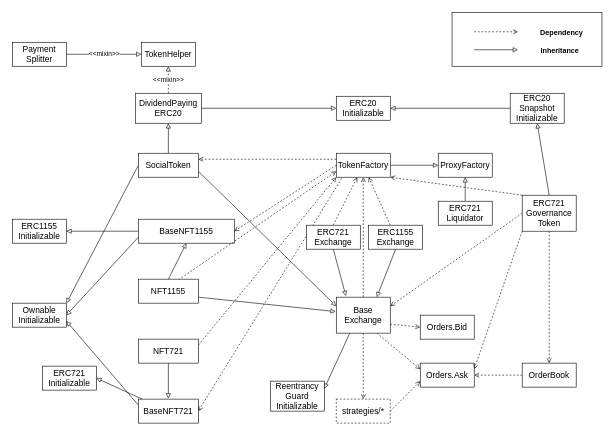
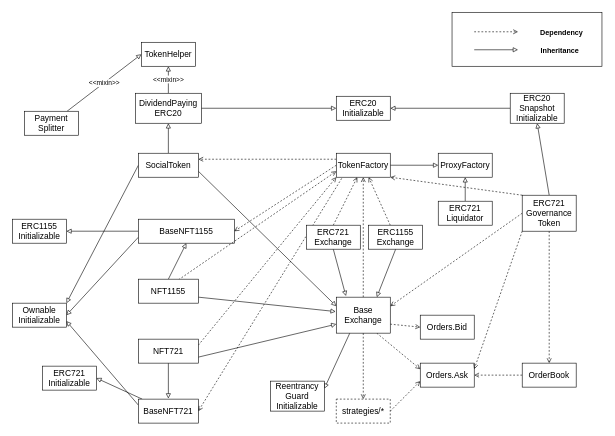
- <mxCell id="40" value="&lt;span style=&quot;font-size: 14px&quot;&gt;Payment&lt;br&gt;Splitter&lt;/span&gt;" style="rounded=0;whiteSpace=wrap;html=1;" parent="1" vertex="1"><mxGeometry x="20" y="70" width="90" height="40" as="geometry" /></mxCell>
+ <mxCell id="40" value="&lt;span style=&quot;font-size: 14px&quot;&gt;Payment&lt;br&gt;Splitter&lt;/span&gt;" style="rounded=0;whiteSpace=wrap;html=1;" parent="1" vertex="1"><mxGeometry x="40" y="185" width="90" height="40" as="geometry" /></mxCell>
- <mxCell id="3" style="edgeStyle=none;rounded=0;orthogonalLoop=1;jettySize=auto;html=1;exitX=0.5;exitY=0;exitDx=0;exitDy=0;endArrow=block;endFill=0;entryX=0.5;entryY=1;entryDx=0;entryDy=0;dashed=1;" parent="1" source="5" target="27" edge="1"><mxGeometry relative="1" as="geometry"><mxPoint x="280" y="105" as="targetPoint" /></mxGeometry></mxCell>
+ <mxCell id="3" style="edgeStyle=none;rounded=0;orthogonalLoop=1;jettySize=auto;html=1;exitX=0.5;exitY=0;exitDx=0;exitDy=0;endArrow=block;endFill=0;entryX=0.5;entryY=1;entryDx=0;entryDy=0;" parent="1" source="5" target="27" edge="1"><mxGeometry relative="1" as="geometry"><mxPoint x="280" y="105" as="targetPoint" /></mxGeometry></mxCell>
+ <mxCell id="42" style="edgeStyle=none;rounded=0;orthogonalLoop=1;jettySize=auto;html=1;exitX=1;exitY=0.75;exitDx=0;exitDy=0;entryX=0;entryY=0.75;entryDx=0;entryDy=0;endArrow=block;endFill=0;" parent="1" source="44" target="63" edge="1"><mxGeometry relative="1" as="geometry" /></mxCell>
